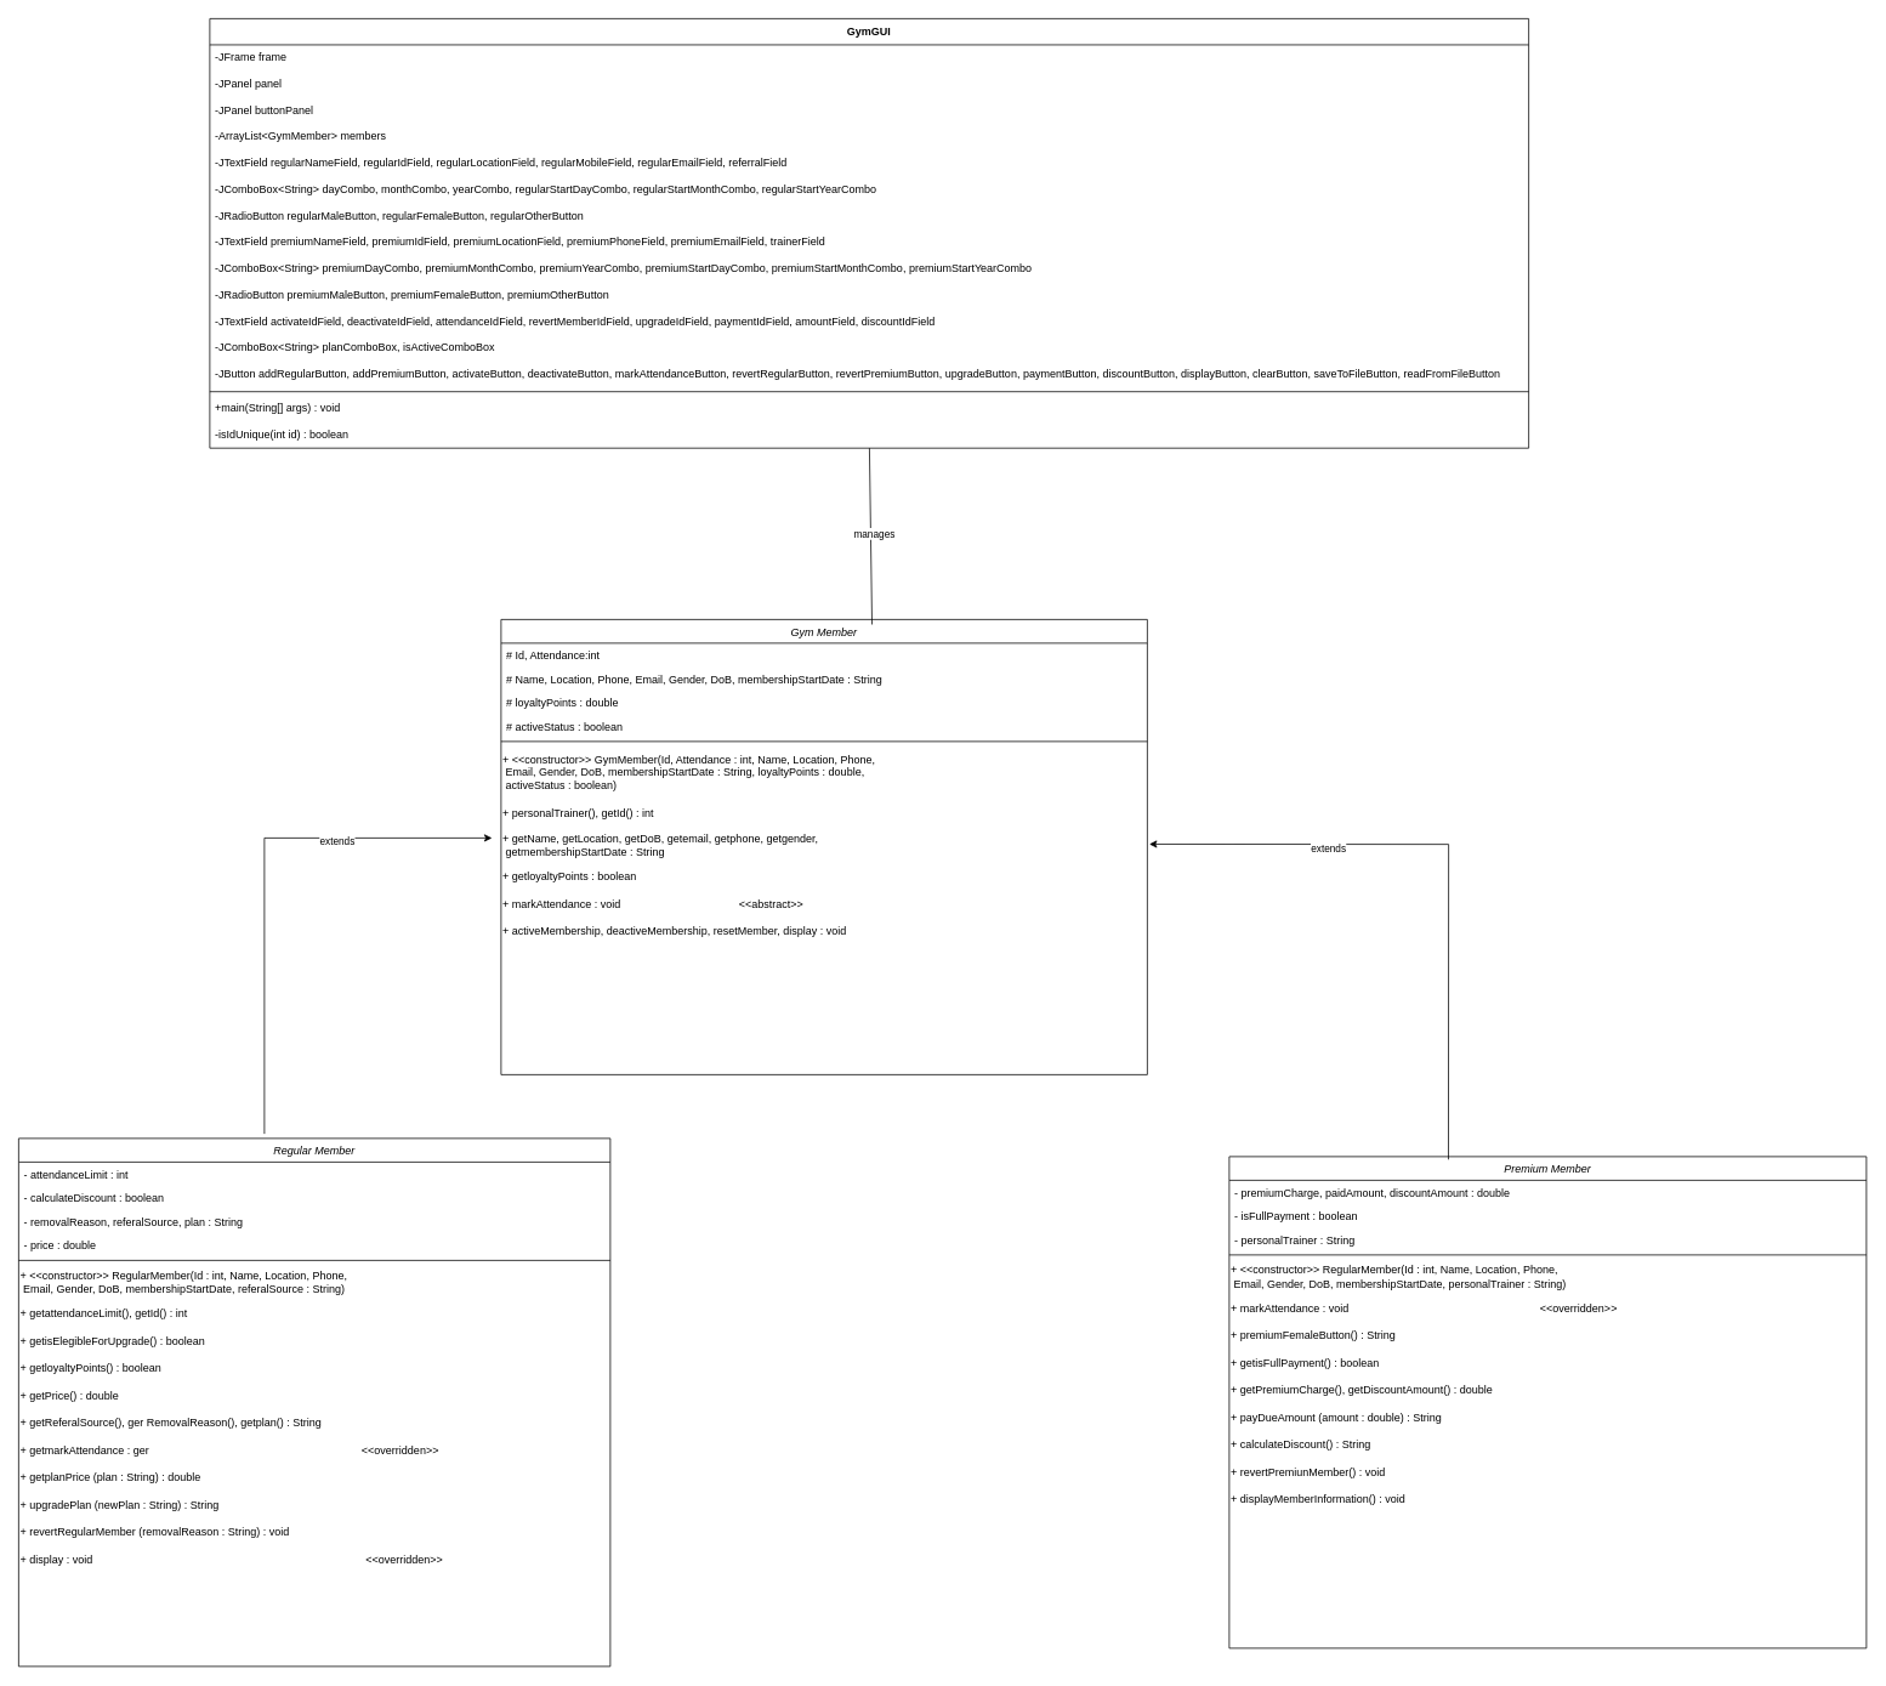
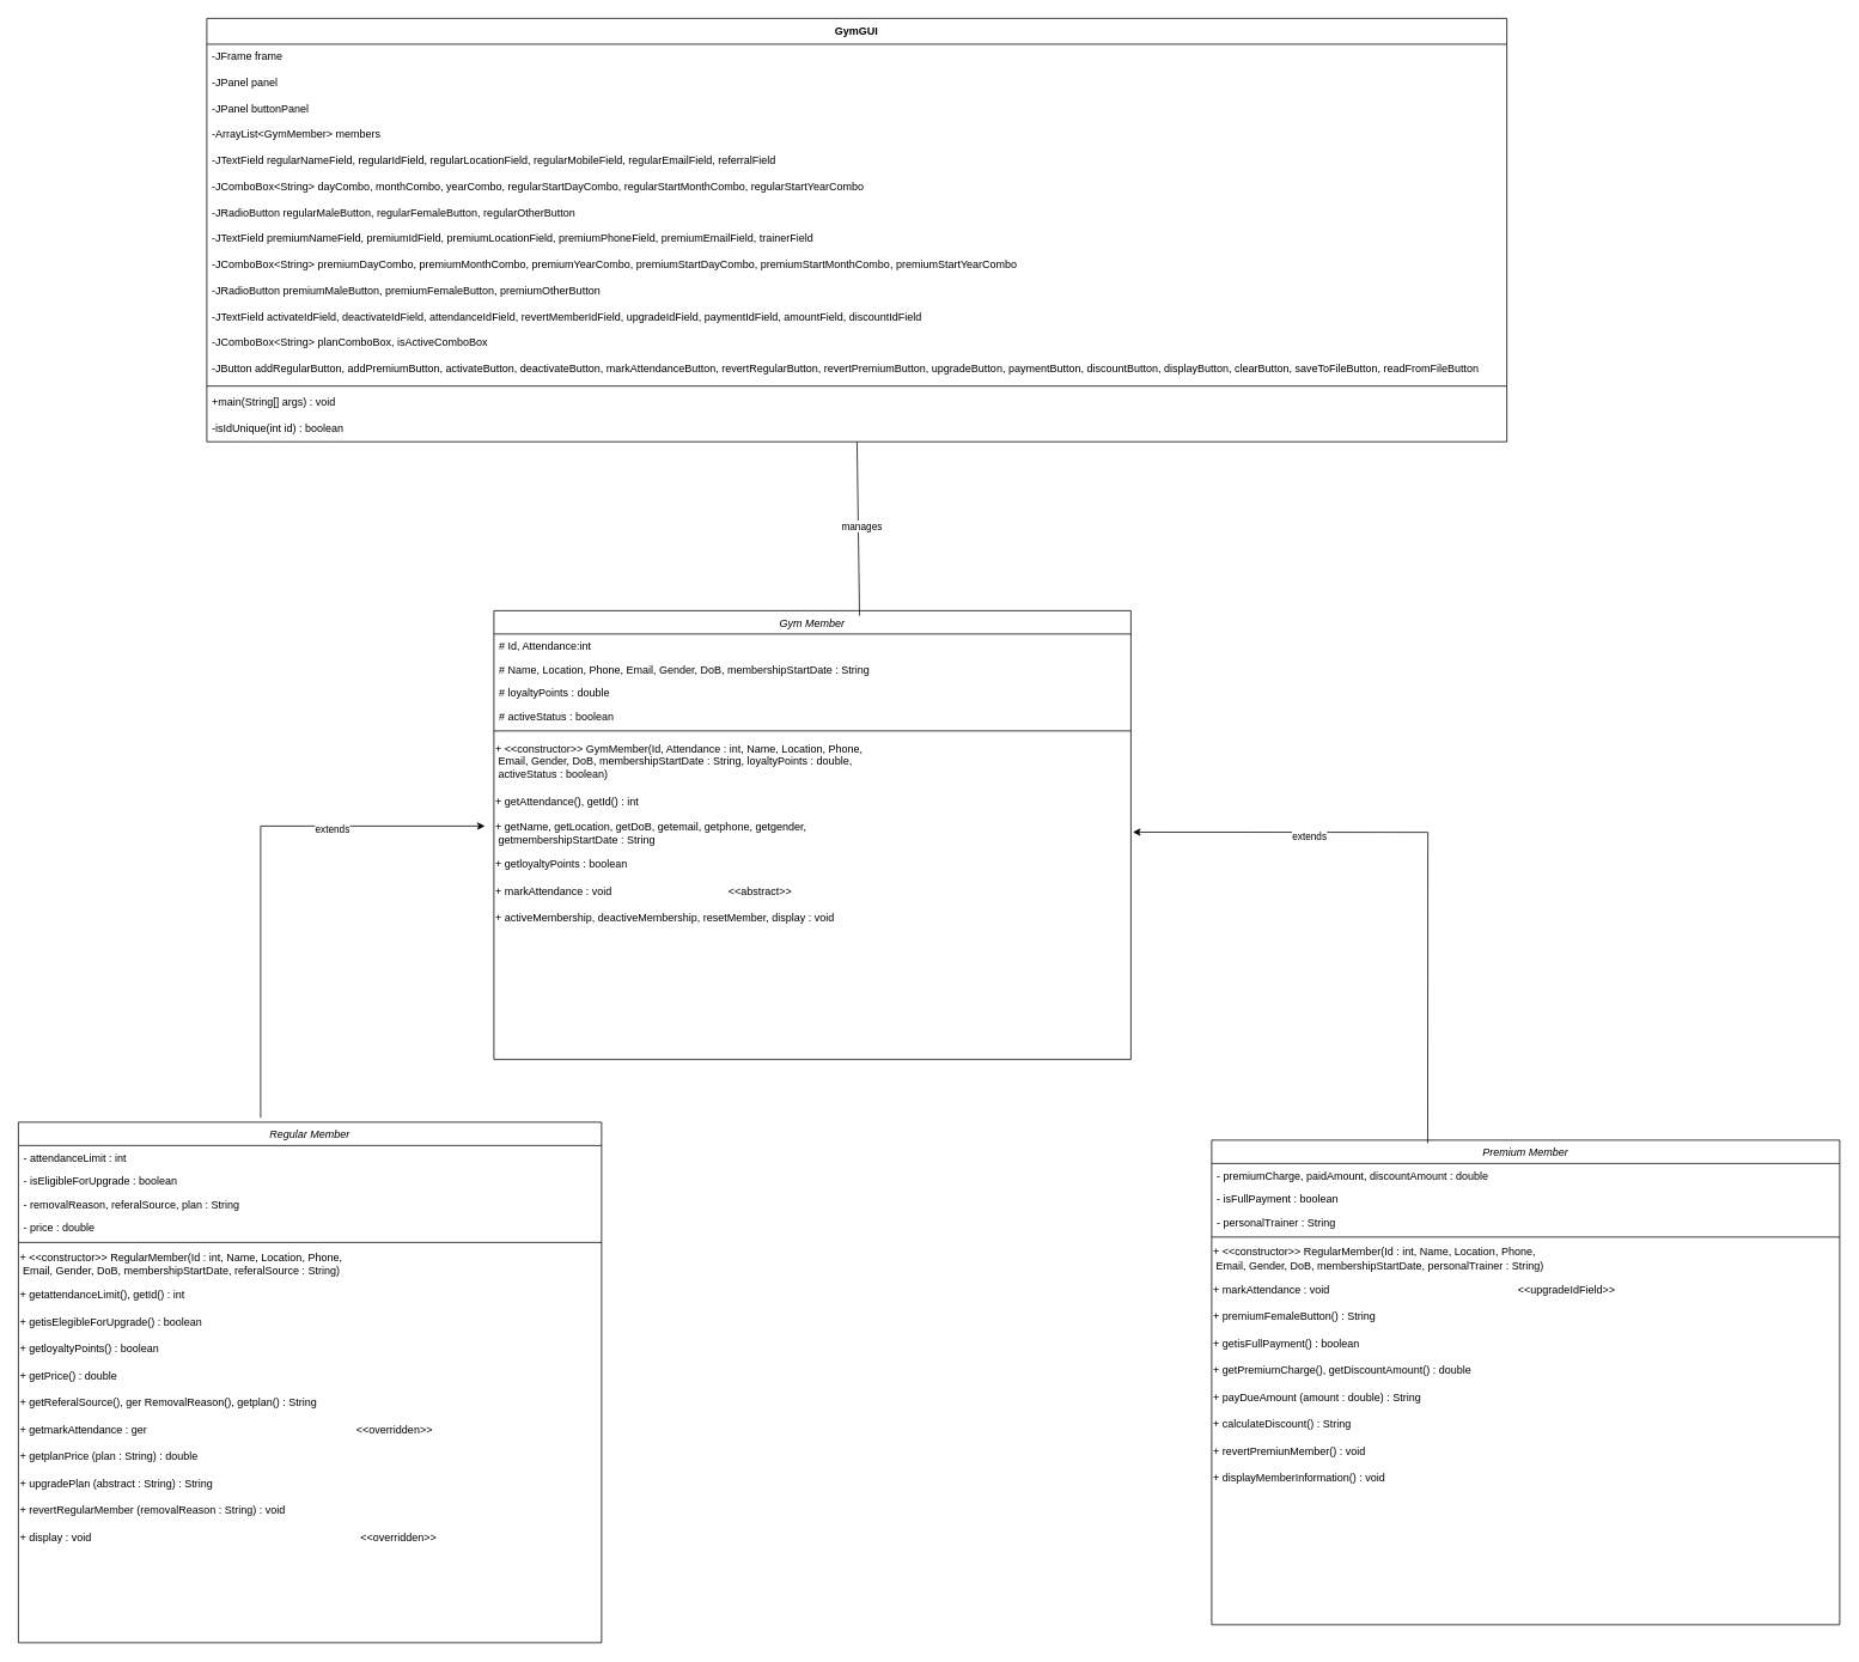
- <mxCell id="26" value="+ personalTrainer(), getId() : int" style="text;html=1;align=left;verticalAlign=middle;resizable=0;points=[];autosize=1;strokeColor=none;fillColor=none;" vertex="1" parent="19"><mxGeometry y="198" width="710" height="30" as="geometry" /></mxCell>
+ <mxCell id="26" value="+ getAttendance(), getId() : int" style="text;html=1;align=left;verticalAlign=middle;resizable=0;points=[];autosize=1;strokeColor=none;fillColor=none;" vertex="1" parent="19"><mxGeometry y="198" width="710" height="30" as="geometry" /></mxCell>
- <mxCell id="33" value="- calculateDiscount : boolean" style="text;align=left;verticalAlign=top;spacingLeft=4;spacingRight=4;overflow=hidden;rotatable=0;points=[[0,0.5],[1,0.5]];portConstraint=eastwest;rounded=0;shadow=0;html=0;" vertex="1" parent="31"><mxGeometry y="52" width="650" height="26" as="geometry" /></mxCell>
+ <mxCell id="33" value="- isEligibleForUpgrade : boolean" style="text;align=left;verticalAlign=top;spacingLeft=4;spacingRight=4;overflow=hidden;rotatable=0;points=[[0,0.5],[1,0.5]];portConstraint=eastwest;rounded=0;shadow=0;html=0;" vertex="1" parent="31"><mxGeometry y="52" width="650" height="26" as="geometry" /></mxCell>
- <mxCell id="56" value="+ markAttendance : void&amp;nbsp; &amp;nbsp; &amp;nbsp; &amp;nbsp; &amp;nbsp; &amp;nbsp; &amp;nbsp; &amp;nbsp; &amp;nbsp; &amp;nbsp; &amp;nbsp; &amp;nbsp; &amp;nbsp; &amp;nbsp; &amp;nbsp; &amp;nbsp; &amp;nbsp; &amp;nbsp; &amp;nbsp; &amp;nbsp; &amp;nbsp; &amp;nbsp; &amp;nbsp; &amp;nbsp; &amp;nbsp; &amp;nbsp; &amp;nbsp; &amp;nbsp; &amp;nbsp; &amp;nbsp; &amp;nbsp; &amp;nbsp;&amp;lt;&amp;lt;overridden&amp;gt;&amp;gt;" style="text;html=1;align=left;verticalAlign=middle;resizable=0;points=[];autosize=1;strokeColor=none;fillColor=none;" vertex="1" parent="50"><mxGeometry y="152" width="700" height="30" as="geometry" /></mxCell>
+ <mxCell id="56" value="+ markAttendance : void&amp;nbsp; &amp;nbsp; &amp;nbsp; &amp;nbsp; &amp;nbsp; &amp;nbsp; &amp;nbsp; &amp;nbsp; &amp;nbsp; &amp;nbsp; &amp;nbsp; &amp;nbsp; &amp;nbsp; &amp;nbsp; &amp;nbsp; &amp;nbsp; &amp;nbsp; &amp;nbsp; &amp;nbsp; &amp;nbsp; &amp;nbsp; &amp;nbsp; &amp;nbsp; &amp;nbsp; &amp;nbsp; &amp;nbsp; &amp;nbsp; &amp;nbsp; &amp;nbsp; &amp;nbsp; &amp;nbsp; &amp;nbsp;&amp;lt;&amp;lt;upgradeIdField&amp;gt;&amp;gt;" style="text;html=1;align=left;verticalAlign=middle;resizable=0;points=[];autosize=1;strokeColor=none;fillColor=none;" vertex="1" parent="50"><mxGeometry y="152" width="700" height="30" as="geometry" /></mxCell>
- <mxCell id="45" value="+ upgradePlan (newPlan : String) : String&amp;nbsp;" style="text;html=1;align=left;verticalAlign=middle;resizable=0;points=[];autosize=1;strokeColor=none;fillColor=none;" vertex="1" parent="31"><mxGeometry y="388" width="650" height="30" as="geometry" /></mxCell>
+ <mxCell id="45" value="+ upgradePlan (abstract : String) : String&amp;nbsp;" style="text;html=1;align=left;verticalAlign=middle;resizable=0;points=[];autosize=1;strokeColor=none;fillColor=none;" vertex="1" parent="31"><mxGeometry y="388" width="650" height="30" as="geometry" /></mxCell>
